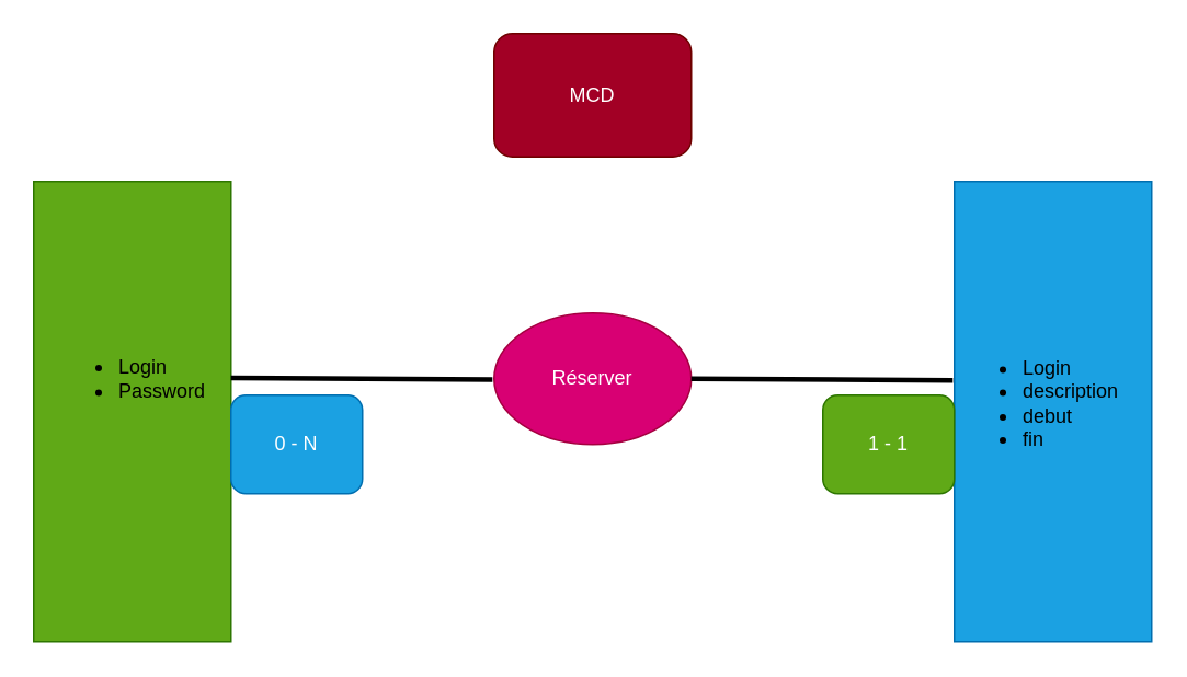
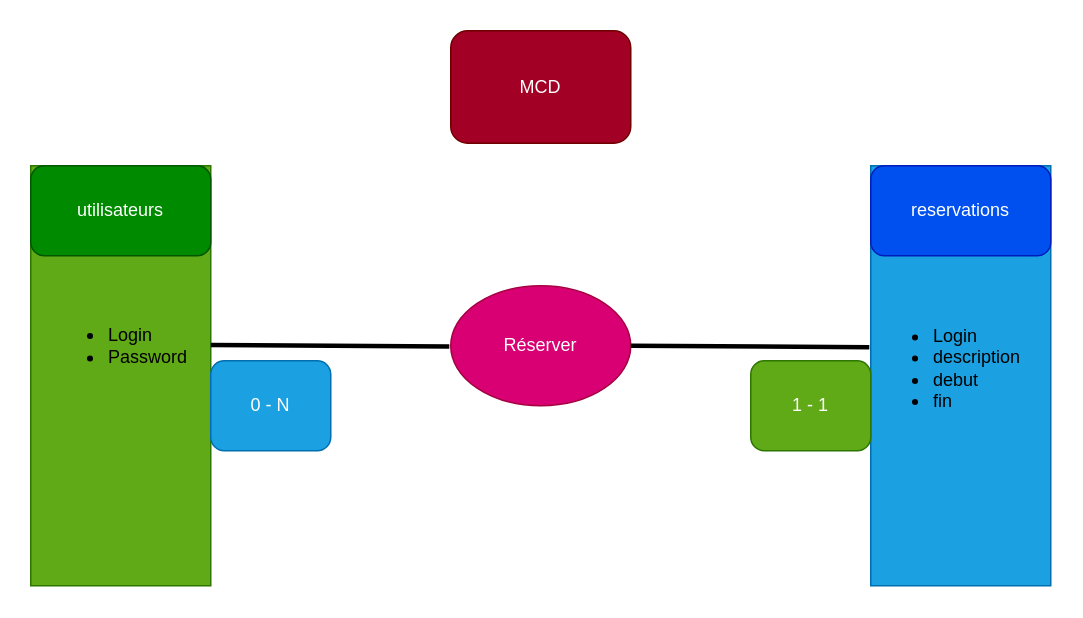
+ <mxCell id="3" value="utilisateurs" style="rounded=1;whiteSpace=wrap;html=1;fillColor=#008a00;fontColor=#ffffff;strokeColor=#005700;" parent="1" vertex="1"><mxGeometry x="20" y="110" width="120" height="60" as="geometry" /></mxCell>
+ <mxCell id="6" value="reservations" style="rounded=1;whiteSpace=wrap;html=1;fillColor=#0050ef;fontColor=#ffffff;strokeColor=#001DBC;" parent="1" vertex="1"><mxGeometry x="580" y="110" width="120" height="60" as="geometry" /></mxCell>
